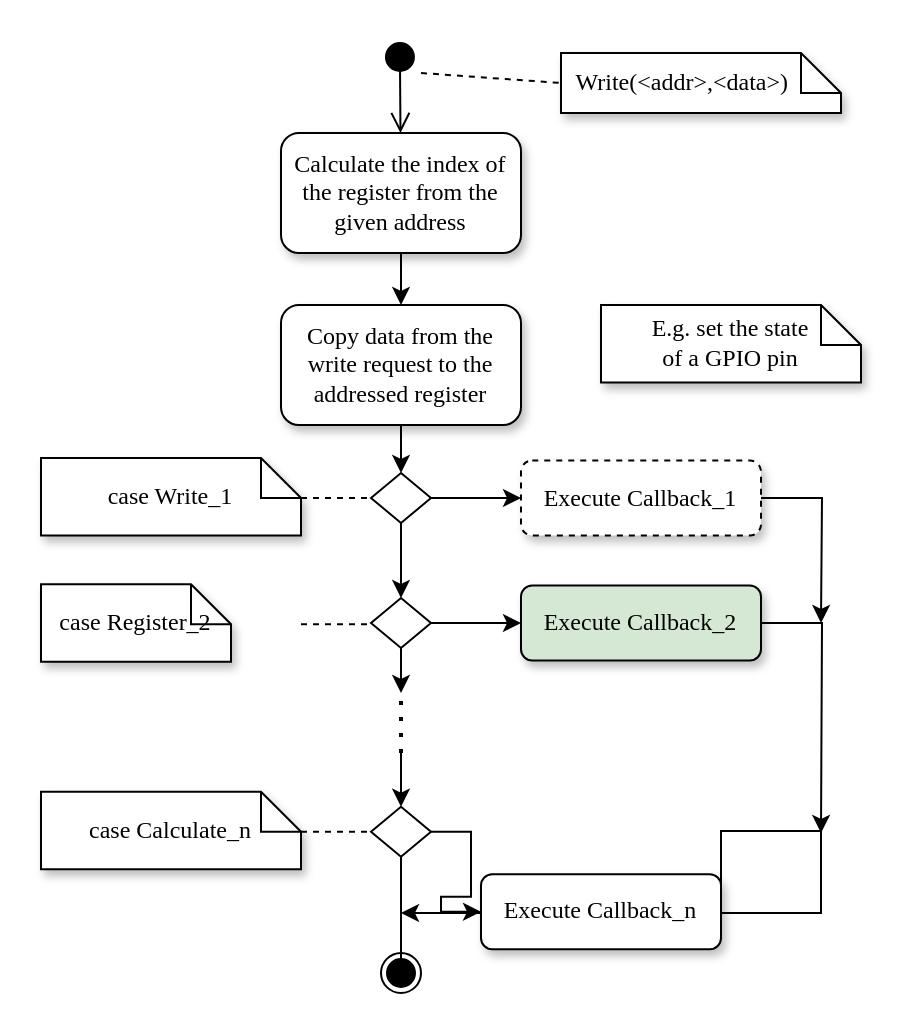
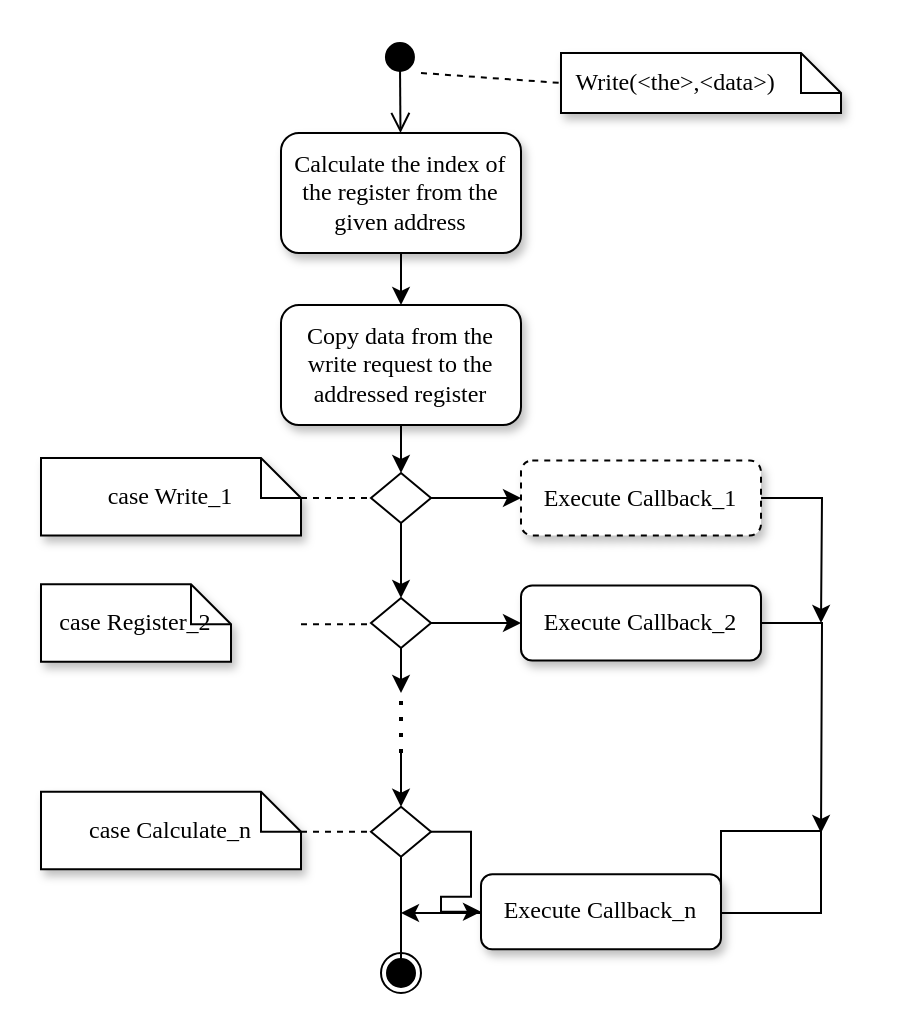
- <mxCell id="32" value="&amp;nbsp; Write(&amp;lt;addr&amp;gt;,&amp;lt;data&amp;gt;)" style="shape=note;size=20;whiteSpace=wrap;html=1;shadow=1;fontFamily=Computer Modern;align=left;" vertex="1" parent="1"><mxGeometry x="280" y="26" width="140" height="30" as="geometry" /></mxCell>
+ <mxCell id="32" value="&amp;nbsp; Write(&amp;lt;the&amp;gt;,&amp;lt;data&amp;gt;)" style="shape=note;size=20;whiteSpace=wrap;html=1;shadow=1;fontFamily=Computer Modern;align=left;" vertex="1" parent="1"><mxGeometry x="280" y="26" width="140" height="30" as="geometry" /></mxCell>
- <mxCell id="31" value="E.g. set the state &lt;br&gt;of a GPIO pin" style="shape=note;size=20;whiteSpace=wrap;html=1;shadow=1;fontFamily=Computer Modern;" vertex="1" parent="1"><mxGeometry x="300" y="152" width="130" height="38.75" as="geometry" /></mxCell>
- <mxCell id="13" value="Execute Callback_2" style="rounded=1;whiteSpace=wrap;html=1;shadow=1;fontFamily=Computer Modern;fillColor=#d5e8d4;" vertex="1" parent="1"><mxGeometry x="260" y="292.26" width="120" height="37.5" as="geometry" /></mxCell>
+ <mxCell id="13" value="Execute Callback_2" style="rounded=1;whiteSpace=wrap;html=1;shadow=1;fontFamily=Computer Modern;" vertex="1" parent="1"><mxGeometry x="260" y="292.26" width="120" height="37.5" as="geometry" /></mxCell>
